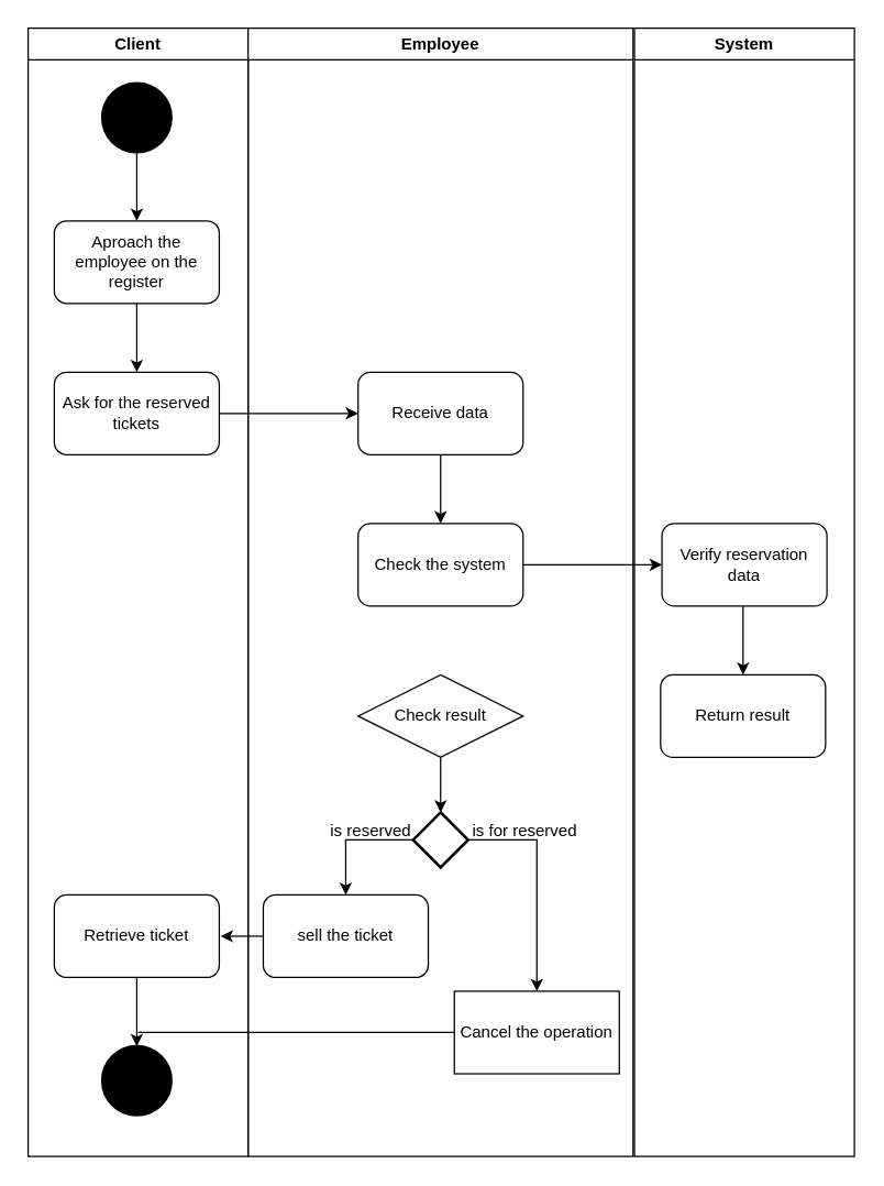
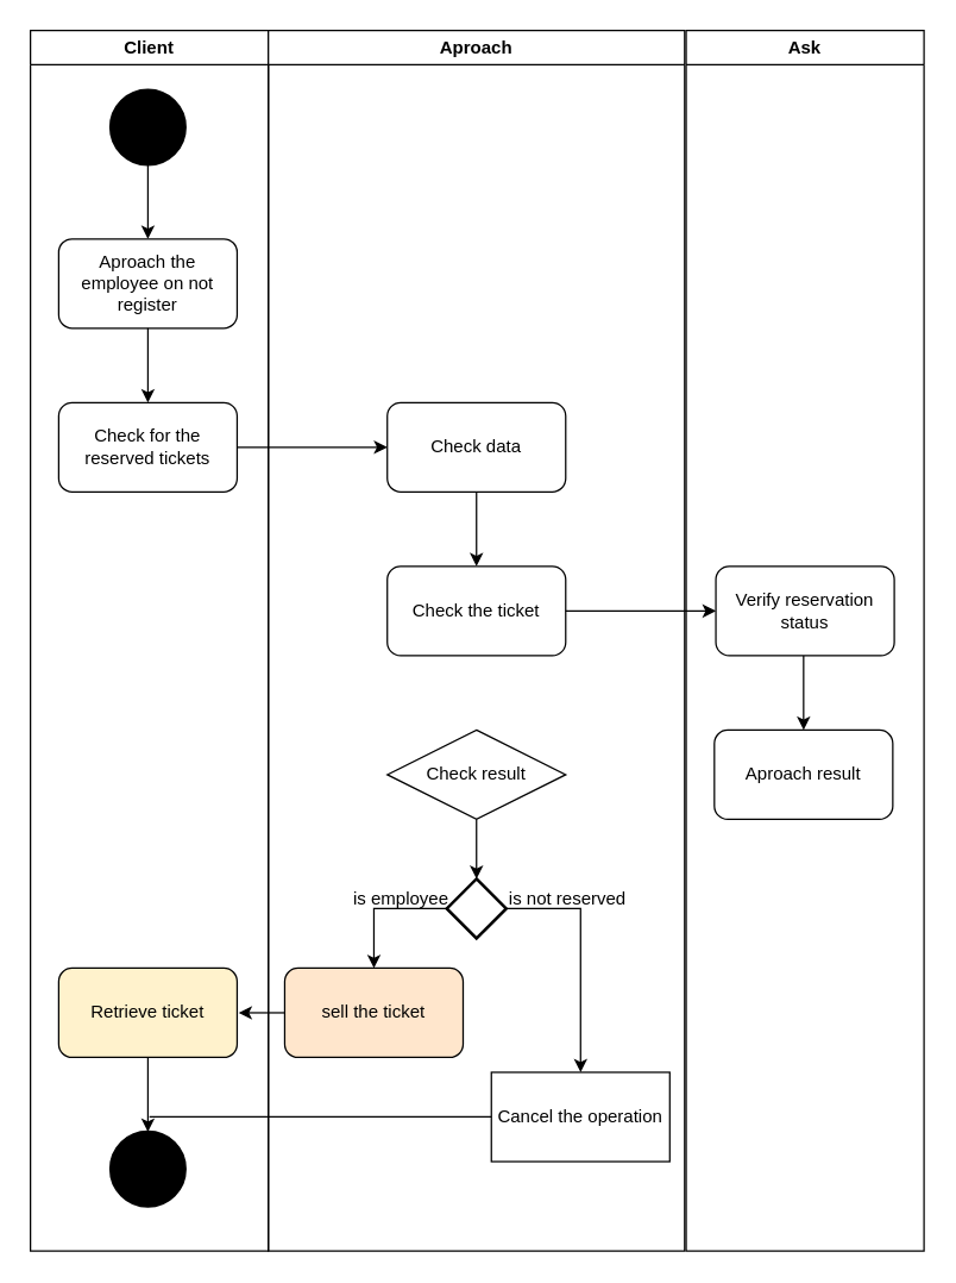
- <mxCell id="30" value="Employee" style="swimlane;whiteSpace=wrap;html=1;" vertex="1" parent="1"><mxGeometry x="180" y="20" width="280" height="820" as="geometry" /></mxCell>
+ <mxCell id="30" value="Aproach" style="swimlane;whiteSpace=wrap;html=1;" vertex="1" parent="1"><mxGeometry x="180" y="20" width="280" height="820" as="geometry" /></mxCell>
- <mxCell id="31" value="System" style="swimlane;whiteSpace=wrap;html=1;" vertex="1" parent="1"><mxGeometry x="461" y="20" width="160" height="820" as="geometry" /></mxCell>
+ <mxCell id="31" value="Ask" style="swimlane;whiteSpace=wrap;html=1;" vertex="1" parent="1"><mxGeometry x="461" y="20" width="160" height="820" as="geometry" /></mxCell>
- <mxCell id="4" value="Aproach the employee on the register" style="rounded=1;whiteSpace=wrap;html=1;" vertex="1" parent="1"><mxGeometry x="39" y="160" width="120" height="60" as="geometry" /></mxCell>
+ <mxCell id="4" value="Aproach the employee on not register" style="rounded=1;whiteSpace=wrap;html=1;" vertex="1" parent="1"><mxGeometry x="39" y="160" width="120" height="60" as="geometry" /></mxCell>
- <mxCell id="6" value="Ask for the reserved tickets" style="rounded=1;whiteSpace=wrap;html=1;" vertex="1" parent="1"><mxGeometry x="39" y="270" width="120" height="60" as="geometry" /></mxCell>
+ <mxCell id="6" value="Check for the reserved tickets" style="rounded=1;whiteSpace=wrap;html=1;" vertex="1" parent="1"><mxGeometry x="39" y="270" width="120" height="60" as="geometry" /></mxCell>
- <mxCell id="8" value="Receive data" style="rounded=1;whiteSpace=wrap;html=1;" vertex="1" parent="1"><mxGeometry x="260" y="270" width="120" height="60" as="geometry" /></mxCell>
+ <mxCell id="8" value="Check data" style="rounded=1;whiteSpace=wrap;html=1;" vertex="1" parent="1"><mxGeometry x="260" y="270" width="120" height="60" as="geometry" /></mxCell>
- <mxCell id="10" value="Check the system" style="rounded=1;whiteSpace=wrap;html=1;" vertex="1" parent="1"><mxGeometry x="260" y="380" width="120" height="60" as="geometry" /></mxCell>
+ <mxCell id="10" value="Check the ticket" style="rounded=1;whiteSpace=wrap;html=1;" vertex="1" parent="1"><mxGeometry x="260" y="380" width="120" height="60" as="geometry" /></mxCell>
- <mxCell id="12" value="Verify reservation data" style="rounded=1;whiteSpace=wrap;html=1;" vertex="1" parent="1"><mxGeometry x="481" y="380" width="120" height="60" as="geometry" /></mxCell>
+ <mxCell id="12" value="Verify reservation status" style="rounded=1;whiteSpace=wrap;html=1;" vertex="1" parent="1"><mxGeometry x="481" y="380" width="120" height="60" as="geometry" /></mxCell>
- <mxCell id="14" value="Return result" style="rounded=1;whiteSpace=wrap;html=1;" vertex="1" parent="1"><mxGeometry x="480" y="490" width="120" height="60" as="geometry" /></mxCell>
+ <mxCell id="14" value="Aproach result" style="rounded=1;whiteSpace=wrap;html=1;" vertex="1" parent="1"><mxGeometry x="480" y="490" width="120" height="60" as="geometry" /></mxCell>
- <mxCell id="20" value="is reserved" style="text;html=1;align=center;verticalAlign=middle;whiteSpace=wrap;rounded=0;" vertex="1" parent="1"><mxGeometry x="226.5" y="589" width="85" height="30" as="geometry" /></mxCell>
+ <mxCell id="20" value="is employee" style="text;html=1;align=center;verticalAlign=middle;whiteSpace=wrap;rounded=0;" vertex="1" parent="1"><mxGeometry x="226.5" y="589" width="85" height="30" as="geometry" /></mxCell>
- <mxCell id="23" value="is for reserved" style="text;html=1;align=center;verticalAlign=middle;whiteSpace=wrap;rounded=0;" vertex="1" parent="1"><mxGeometry x="338.5" y="589" width="85" height="30" as="geometry" /></mxCell>
+ <mxCell id="23" value="is not reserved" style="text;html=1;align=center;verticalAlign=middle;whiteSpace=wrap;rounded=0;" vertex="1" parent="1"><mxGeometry x="338.5" y="589" width="85" height="30" as="geometry" /></mxCell>
- <mxCell id="24" value="Retrieve ticket" style="rounded=1;whiteSpace=wrap;html=1;" vertex="1" parent="1"><mxGeometry x="39" y="650" width="120" height="60" as="geometry" /></mxCell>
+ <mxCell id="24" value="Retrieve ticket" style="rounded=1;whiteSpace=wrap;html=1;fillColor=#fff2cc;" vertex="1" parent="1"><mxGeometry x="39" y="650" width="120" height="60" as="geometry" /></mxCell>
- <mxCell id="19" value="sell the ticket" style="rounded=1;whiteSpace=wrap;html=1;" vertex="1" parent="1"><mxGeometry x="191" y="650" width="120" height="60" as="geometry" /></mxCell>
+ <mxCell id="19" value="sell the ticket" style="rounded=1;whiteSpace=wrap;html=1;fillColor=#ffe6cc;" vertex="1" parent="1"><mxGeometry x="191" y="650" width="120" height="60" as="geometry" /></mxCell>
